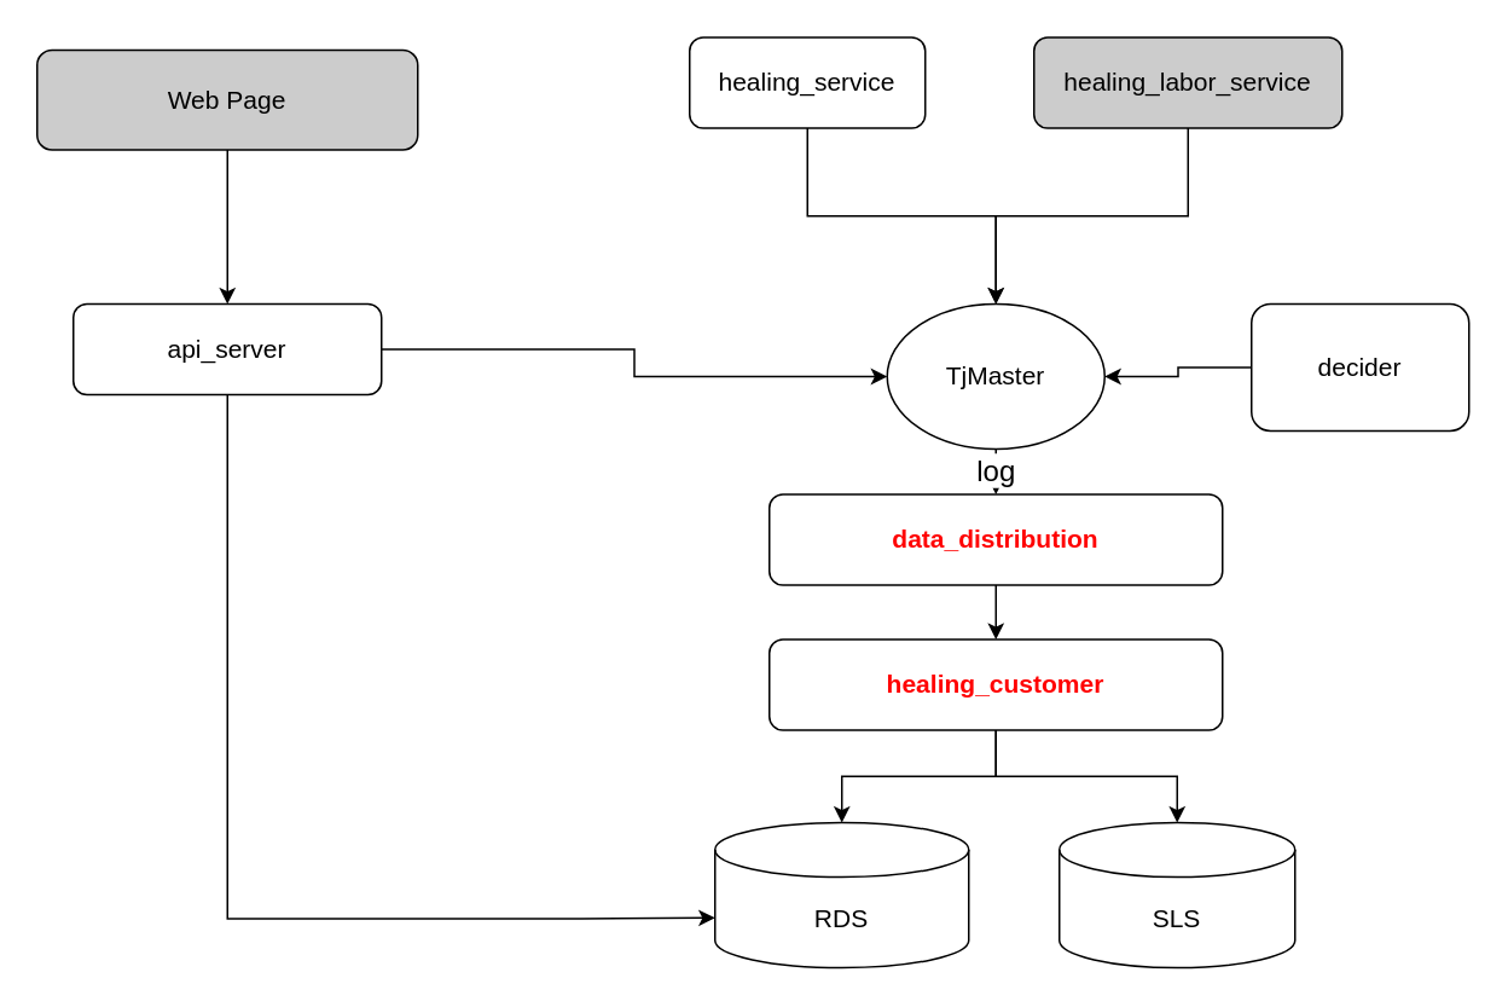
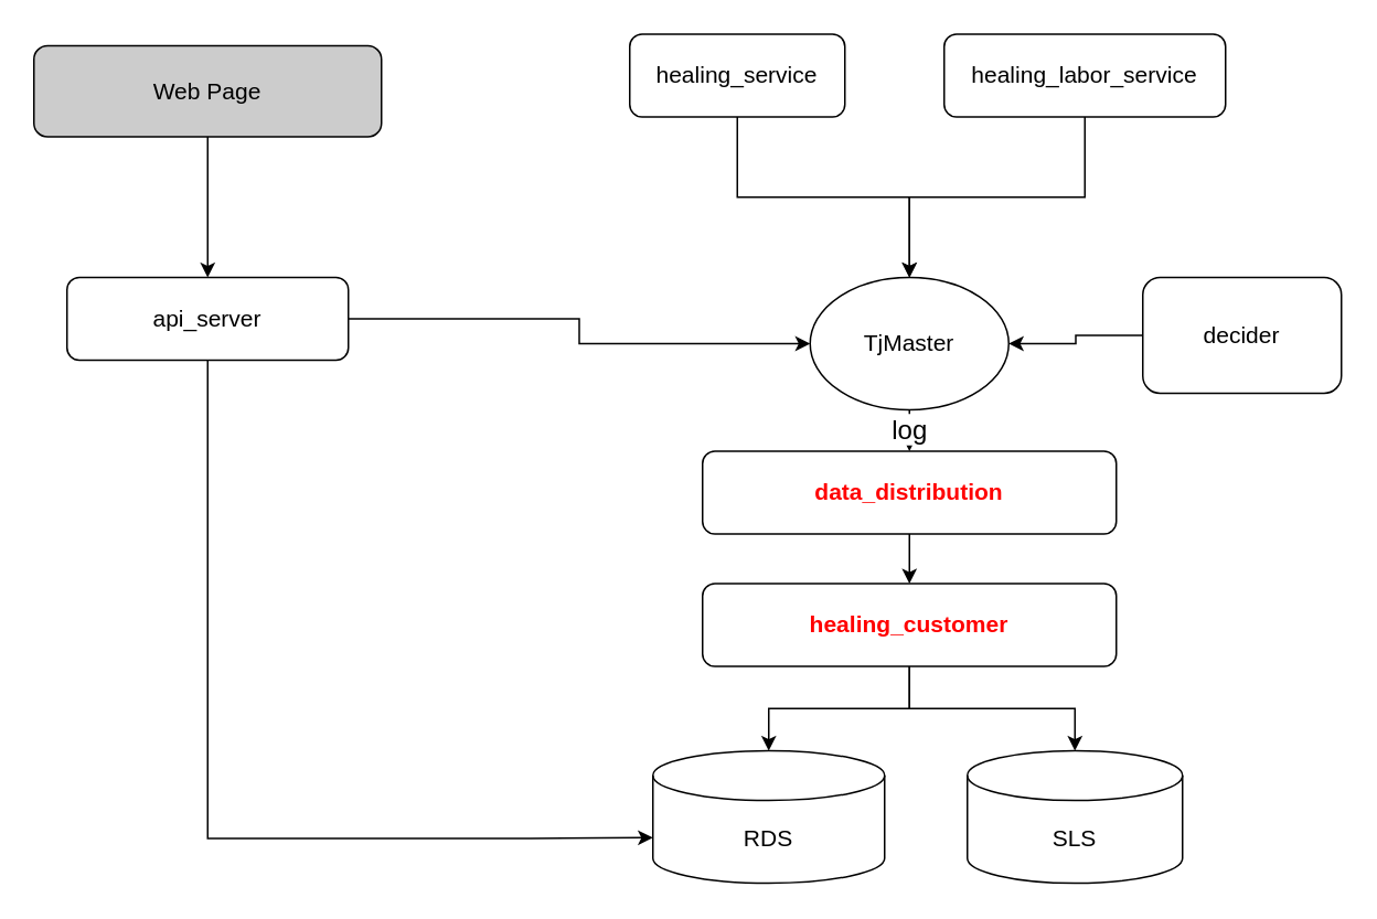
- <mxCell id="5" value="healing_labor_service" style="rounded=1;whiteSpace=wrap;html=1;fontSize=14;fillColor=#cccccc;" parent="1" vertex="1"><mxGeometry x="570" y="20" width="170" height="50" as="geometry" /></mxCell>
+ <mxCell id="5" value="healing_labor_service" style="rounded=1;whiteSpace=wrap;html=1;fontSize=14;" parent="1" vertex="1"><mxGeometry x="570" y="20" width="170" height="50" as="geometry" /></mxCell>
